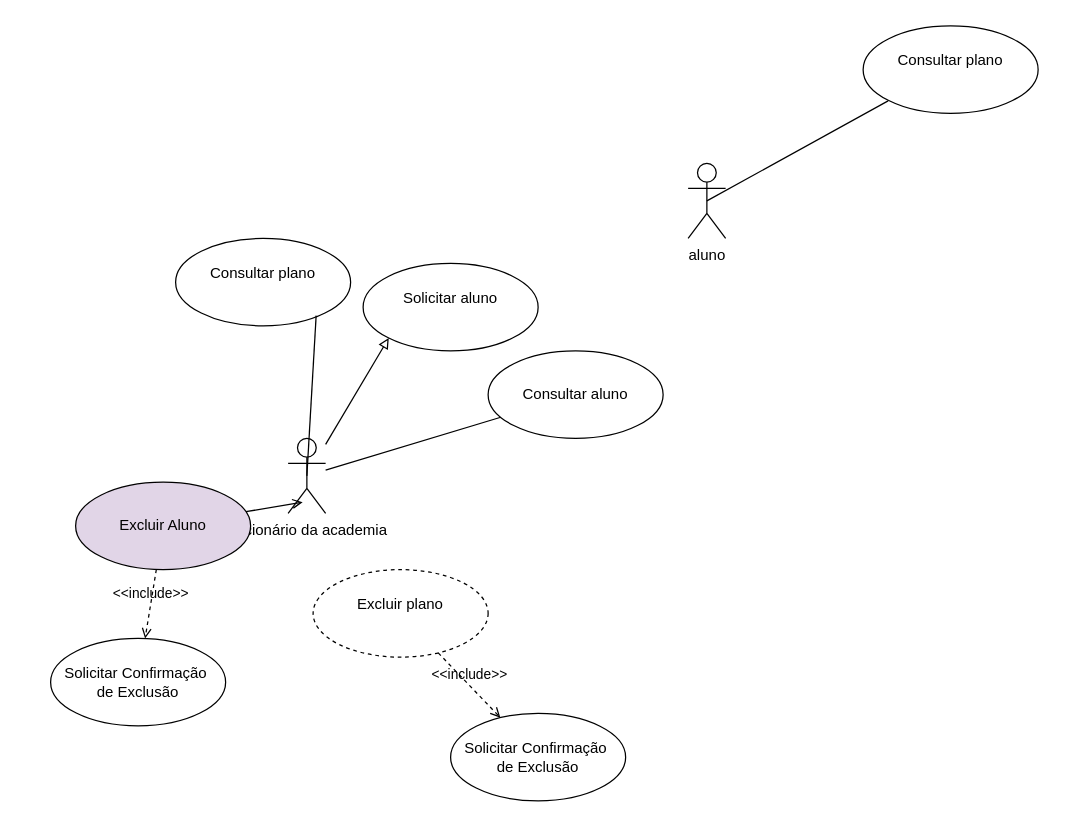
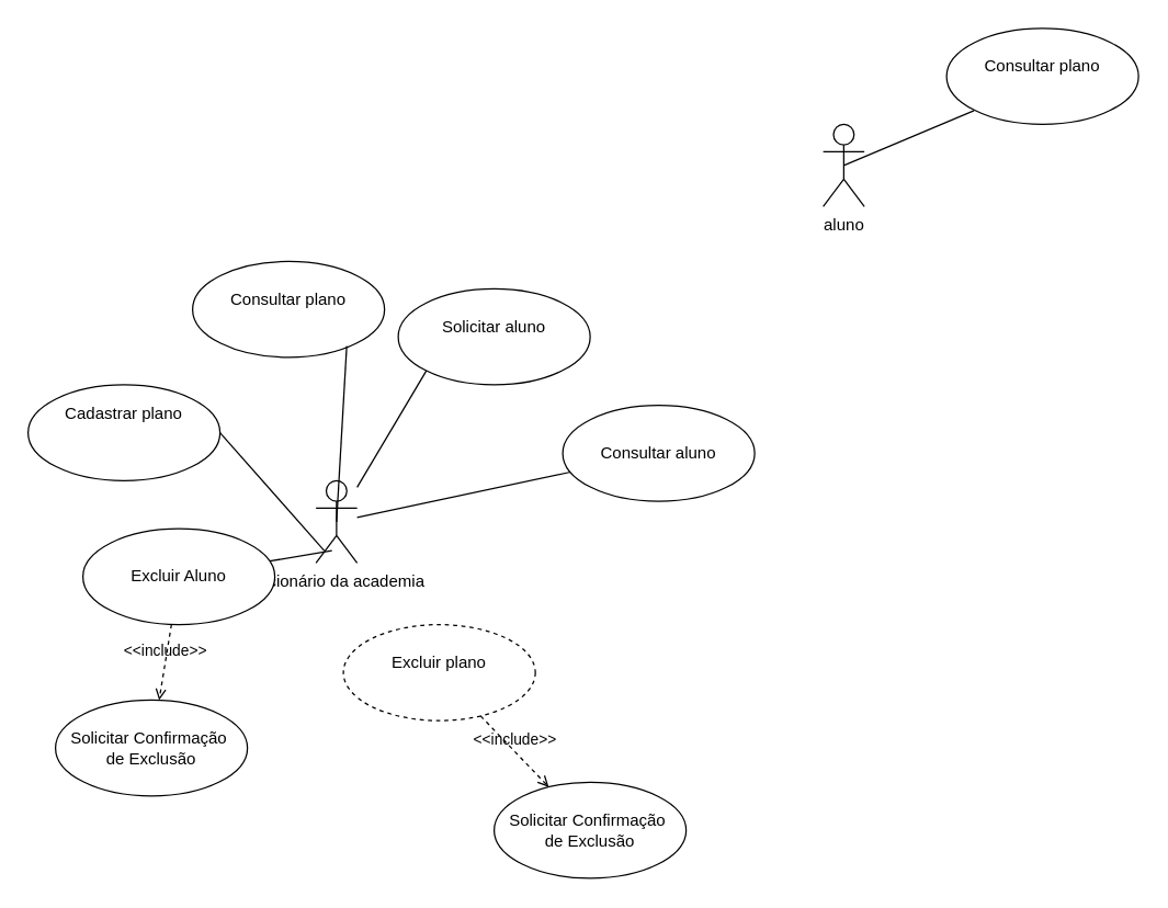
- <mxCell id="18" value="aluno" style="shape=umlActor;verticalLabelPosition=bottom;verticalAlign=top;html=1;outlineConnect=0;" vertex="1" parent="1"><mxGeometry x="550" y="130" width="30" height="60" as="geometry" /></mxCell>
+ <mxCell id="18" value="aluno" style="shape=umlActor;verticalLabelPosition=bottom;verticalAlign=top;html=1;outlineConnect=0;" vertex="1" parent="1"><mxGeometry x="600" y="90" width="30" height="60" as="geometry" /></mxCell>
- <mxCell id="2" style="rounded=0;orthogonalLoop=1;jettySize=auto;html=1;entryX=0;entryY=1;entryDx=0;entryDy=0;endArrow=block;endFill=0;" parent="1" source="3" target="4" edge="1"><mxGeometry relative="1" as="geometry" /></mxCell>
+ <mxCell id="2" style="rounded=0;orthogonalLoop=1;jettySize=auto;html=1;entryX=0;entryY=1;entryDx=0;entryDy=0;endArrow=none;endFill=0;" parent="1" source="3" target="4" edge="1"><mxGeometry relative="1" as="geometry" /></mxCell>
+ <mxCell id="11" value="Cadastrar plano&lt;div&gt;&lt;br&gt;&lt;div&gt;&lt;br&gt;&lt;/div&gt;&lt;/div&gt;" style="ellipse;whiteSpace=wrap;html=1;" parent="1" vertex="1"><mxGeometry x="20" y="280" width="140" height="70" as="geometry" /></mxCell>
- <mxCell id="5" value="Consultar aluno" style="ellipse;whiteSpace=wrap;html=1;" parent="1" vertex="1"><mxGeometry x="390" y="280" width="140" height="70" as="geometry" /></mxCell>
+ <mxCell id="5" value="Consultar aluno" style="ellipse;whiteSpace=wrap;html=1;" parent="1" vertex="1"><mxGeometry x="410" y="295" width="140" height="70" as="geometry" /></mxCell>
+ <mxCell id="15" value="" style="endArrow=none;html=1;rounded=0;entryX=0.2;entryY=0.85;entryDx=0;entryDy=0;entryPerimeter=0;exitX=1;exitY=0.5;exitDx=0;exitDy=0;" parent="1" source="11" target="3" edge="1"><mxGeometry width="50" height="50" relative="1" as="geometry"><mxPoint x="350" y="330" as="sourcePoint" /><mxPoint x="380" y="270" as="targetPoint" /></mxGeometry></mxCell>
- <mxCell id="16" value="" style="endArrow=open;html=1;rounded=0;entryX=0.387;entryY=0.85;entryDx=0;entryDy=0;entryPerimeter=0;" parent="1" source="12" target="3" edge="1"><mxGeometry width="50" height="50" relative="1" as="geometry"><mxPoint x="340" y="330" as="sourcePoint" /><mxPoint x="436" y="381" as="targetPoint" /></mxGeometry></mxCell>
+ <mxCell id="16" value="" style="endArrow=none;html=1;rounded=0;entryX=0.387;entryY=0.85;entryDx=0;entryDy=0;entryPerimeter=0;" parent="1" source="12" target="3" edge="1"><mxGeometry width="50" height="50" relative="1" as="geometry"><mxPoint x="340" y="330" as="sourcePoint" /><mxPoint x="436" y="381" as="targetPoint" /></mxGeometry></mxCell>
- <mxCell id="12" value="Excluir Aluno" style="ellipse;whiteSpace=wrap;html=1;fillColor=#e1d5e7;" parent="1" vertex="1"><mxGeometry x="60" y="385" width="140" height="70" as="geometry" /></mxCell>
+ <mxCell id="12" value="Excluir Aluno" style="ellipse;whiteSpace=wrap;html=1;" parent="1" vertex="1"><mxGeometry x="60" y="385" width="140" height="70" as="geometry" /></mxCell>
